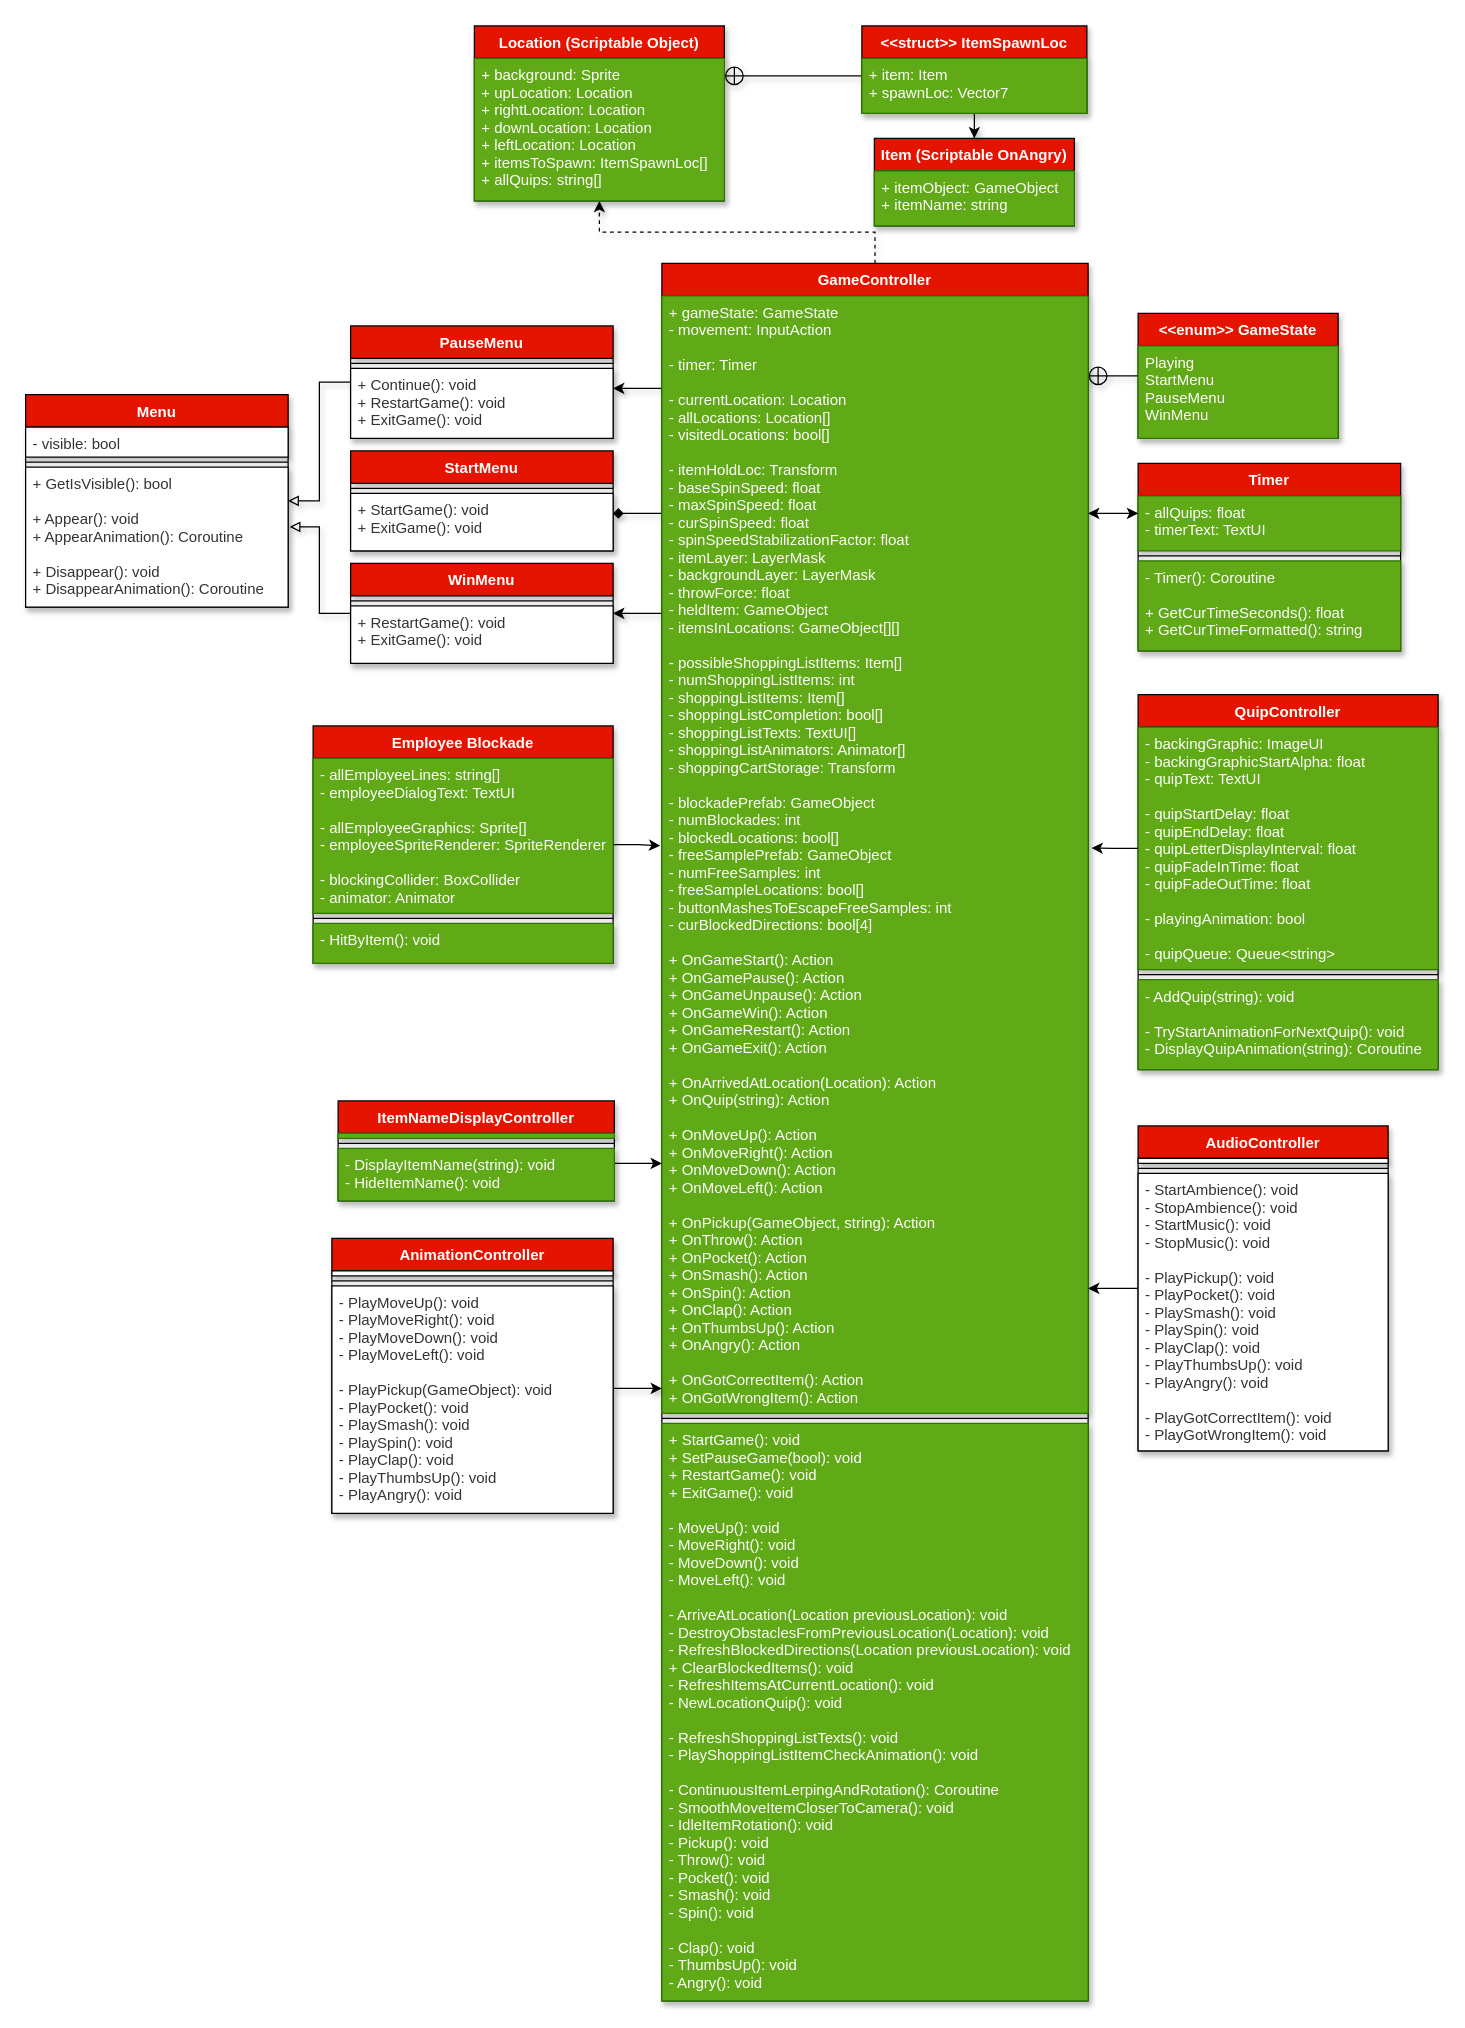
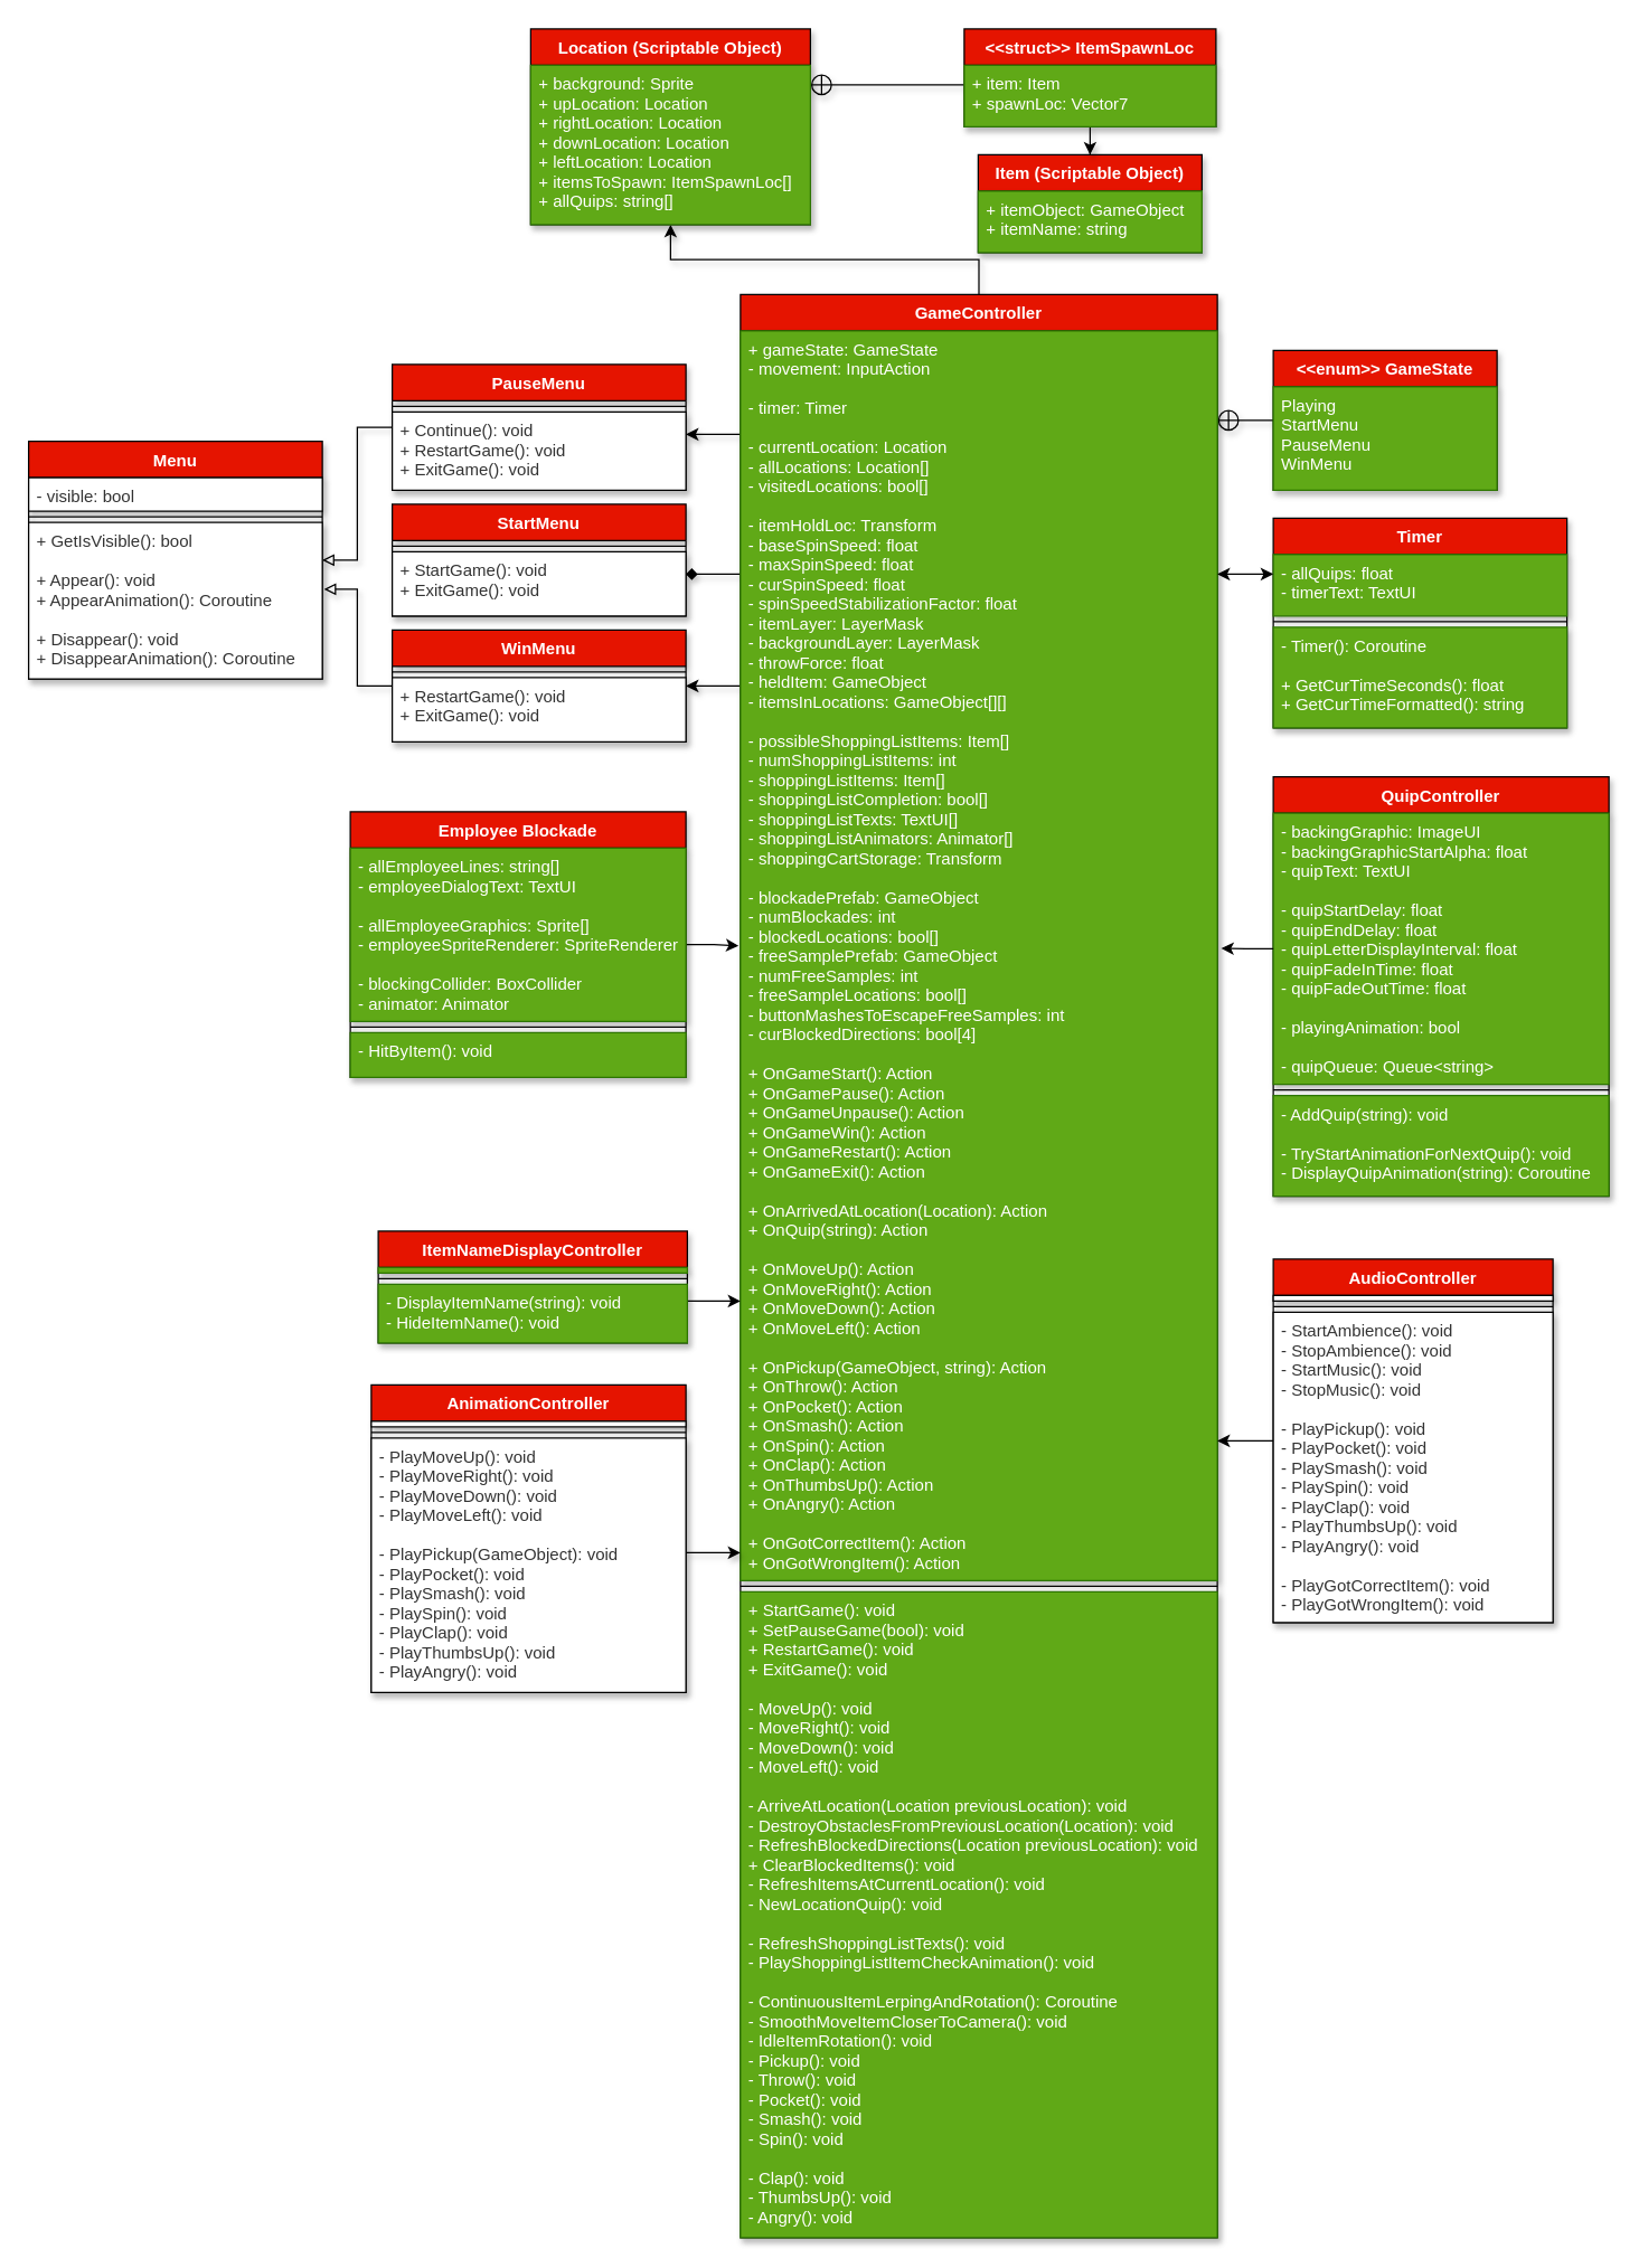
- <mxCell id="2" value="Item (Scriptable OnAngry)" style="swimlane;fontStyle=1;align=center;verticalAlign=top;childLayout=stackLayout;horizontal=1;startSize=26;horizontalStack=0;resizeParent=1;resizeParentMax=0;resizeLast=0;collapsible=1;marginBottom=0;fillColor=#e51400;labelBackgroundColor=none;labelBorderColor=none;shadow=1;fontColor=#ffffff;" parent="1" vertex="1"><mxGeometry x="699" y="110" width="160" height="70" as="geometry" /></mxCell>
+ <mxCell id="2" value="Item (Scriptable Object)" style="swimlane;fontStyle=1;align=center;verticalAlign=top;childLayout=stackLayout;horizontal=1;startSize=26;horizontalStack=0;resizeParent=1;resizeParentMax=0;resizeLast=0;collapsible=1;marginBottom=0;fillColor=#e51400;labelBackgroundColor=none;labelBorderColor=none;shadow=1;fontColor=#ffffff;" parent="1" vertex="1"><mxGeometry x="699" y="110" width="160" height="70" as="geometry" /></mxCell>
- <mxCell id="8" style="edgeStyle=orthogonalEdgeStyle;rounded=0;orthogonalLoop=1;jettySize=auto;html=1;fillColor=#FFFFFF;labelBackgroundColor=none;labelBorderColor=none;shadow=1;dashed=1;" parent="1" source="9" target="18" edge="1"><mxGeometry relative="1" as="geometry" /></mxCell>
+ <mxCell id="8" style="edgeStyle=orthogonalEdgeStyle;rounded=0;orthogonalLoop=1;jettySize=auto;html=1;fillColor=#FFFFFF;labelBackgroundColor=none;labelBorderColor=none;shadow=1;" parent="1" source="9" target="18" edge="1"><mxGeometry relative="1" as="geometry" /></mxCell>
